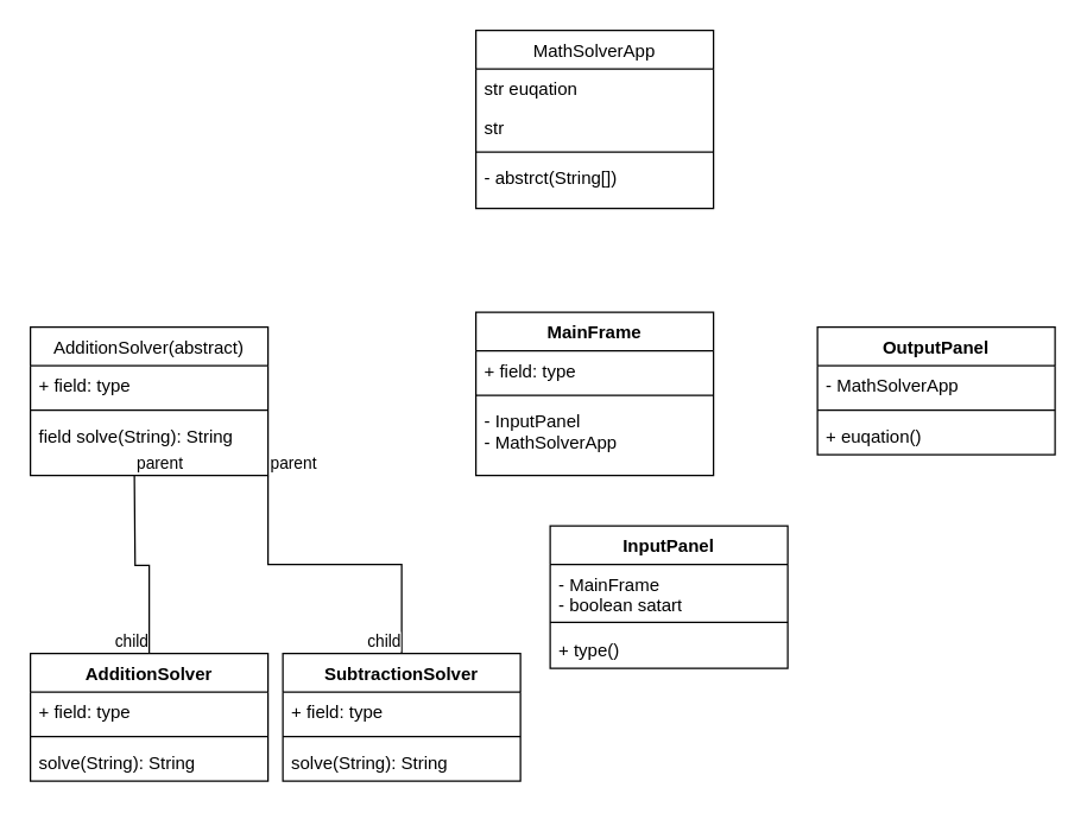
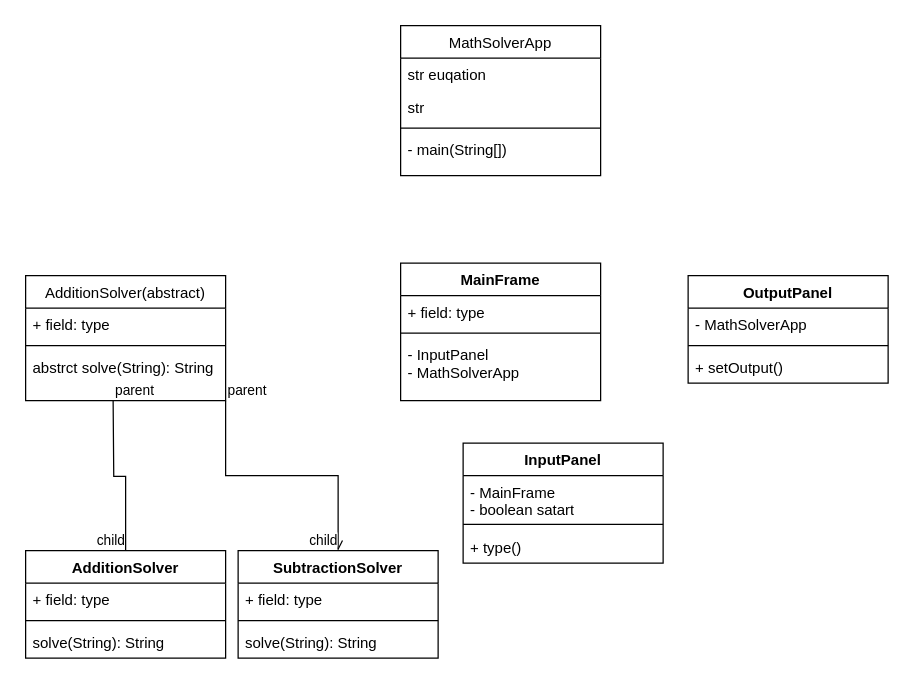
- <mxCell id="6" value="- abstrct(String[])" style="text;align=left;verticalAlign=top;spacingLeft=4;spacingRight=4;overflow=hidden;rotatable=0;points=[[0,0.5],[1,0.5]];portConstraint=eastwest;" parent="2" vertex="1"><mxGeometry y="86" width="160" height="26" as="geometry" /></mxCell>
+ <mxCell id="6" value="- main(String[])" style="text;align=left;verticalAlign=top;spacingLeft=4;spacingRight=4;overflow=hidden;rotatable=0;points=[[0,0.5],[1,0.5]];portConstraint=eastwest;" parent="2" vertex="1"><mxGeometry y="86" width="160" height="26" as="geometry" /></mxCell>
- <mxCell id="10" value="field solve(String): String          " style="text;align=left;verticalAlign=top;spacingLeft=4;spacingRight=4;overflow=hidden;rotatable=0;points=[[0,0.5],[1,0.5]];portConstraint=eastwest;" vertex="1" parent="7"><mxGeometry y="60" width="160" height="26" as="geometry" /></mxCell>
+ <mxCell id="10" value="abstrct solve(String): String          " style="text;align=left;verticalAlign=top;spacingLeft=4;spacingRight=4;overflow=hidden;rotatable=0;points=[[0,0.5],[1,0.5]];portConstraint=eastwest;" vertex="1" parent="7"><mxGeometry y="60" width="160" height="26" as="geometry" /></mxCell>
- <mxCell id="36" value="+ euqation()" style="text;strokeColor=none;fillColor=none;align=left;verticalAlign=top;spacingLeft=4;spacingRight=4;overflow=hidden;rotatable=0;points=[[0,0.5],[1,0.5]];portConstraint=eastwest;whiteSpace=wrap;html=1;" vertex="1" parent="33"><mxGeometry y="60" width="160" height="26" as="geometry" /></mxCell>
+ <mxCell id="36" value="+ setOutput()" style="text;strokeColor=none;fillColor=none;align=left;verticalAlign=top;spacingLeft=4;spacingRight=4;overflow=hidden;rotatable=0;points=[[0,0.5],[1,0.5]];portConstraint=eastwest;whiteSpace=wrap;html=1;" vertex="1" parent="33"><mxGeometry y="60" width="160" height="26" as="geometry" /></mxCell>
- <mxCell id="22" value="" style="endArrow=none;html=1;edgeStyle=orthogonalEdgeStyle;rounded=0;entryX=0.5;entryY=0;entryDx=0;entryDy=0;exitX=1;exitY=1;exitDx=0;exitDy=0;" edge="1" parent="1" source="7" target="15"><mxGeometry relative="1" as="geometry"><mxPoint x="100" y="330" as="sourcePoint" /><mxPoint x="110" y="450" as="targetPoint" /></mxGeometry></mxCell>
+ <mxCell id="22" value="" style="endArrow=open;html=1;edgeStyle=orthogonalEdgeStyle;rounded=0;entryX=0.5;entryY=0;entryDx=0;entryDy=0;exitX=1;exitY=1;exitDx=0;exitDy=0;" edge="1" parent="1" source="7" target="15"><mxGeometry relative="1" as="geometry"><mxPoint x="100" y="330" as="sourcePoint" /><mxPoint x="110" y="450" as="targetPoint" /></mxGeometry></mxCell>
